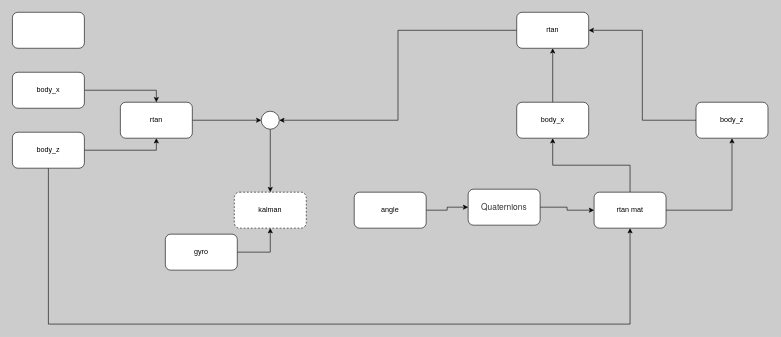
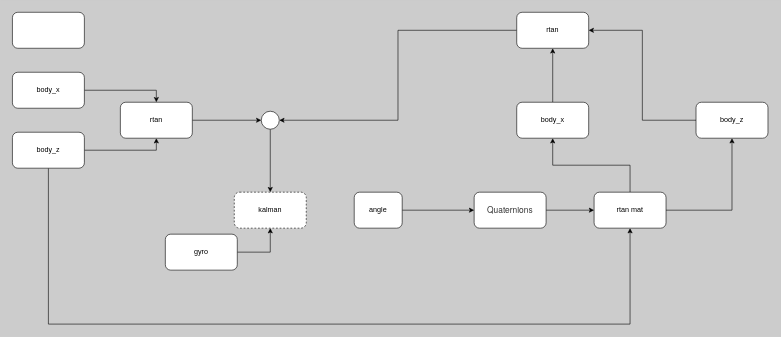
- <mxCell id="15" value="&lt;span style=&quot;color: rgb(51, 51, 51); font-family: &amp;quot;Helvetica Neue&amp;quot;, Helvetica, Arial, &amp;quot;PingFang SC&amp;quot;, &amp;quot;Hiragino Sans GB&amp;quot;, &amp;quot;Microsoft YaHei&amp;quot;, &amp;quot;WenQuanYi Micro Hei&amp;quot;, sans-serif; font-size: 14px; text-align: start; text-indent: 28px; background-color: rgb(255, 255, 255);&quot;&gt;Quaternions&lt;/span&gt;" style="rounded=1;whiteSpace=wrap;html=1;" vertex="1" parent="1"><mxGeometry x="780" y="315" width="120" height="60" as="geometry" /></mxCell>
+ <mxCell id="15" value="&lt;span style=&quot;color: rgb(51, 51, 51); font-family: &amp;quot;Helvetica Neue&amp;quot;, Helvetica, Arial, &amp;quot;PingFang SC&amp;quot;, &amp;quot;Hiragino Sans GB&amp;quot;, &amp;quot;Microsoft YaHei&amp;quot;, &amp;quot;WenQuanYi Micro Hei&amp;quot;, sans-serif; font-size: 14px; text-align: start; text-indent: 28px; background-color: rgb(255, 255, 255);&quot;&gt;Quaternions&lt;/span&gt;" style="rounded=1;whiteSpace=wrap;html=1;" vertex="1" parent="1"><mxGeometry x="790" y="320" width="120" height="60" as="geometry" /></mxCell>
- <mxCell id="13" value="angle" style="rounded=1;whiteSpace=wrap;html=1;" vertex="1" parent="1"><mxGeometry x="590" y="320" width="120" height="60" as="geometry" /></mxCell>
+ <mxCell id="13" value="angle" style="rounded=1;whiteSpace=wrap;html=1;" vertex="1" parent="1"><mxGeometry x="590" y="320" width="80" height="60" as="geometry" /></mxCell>
